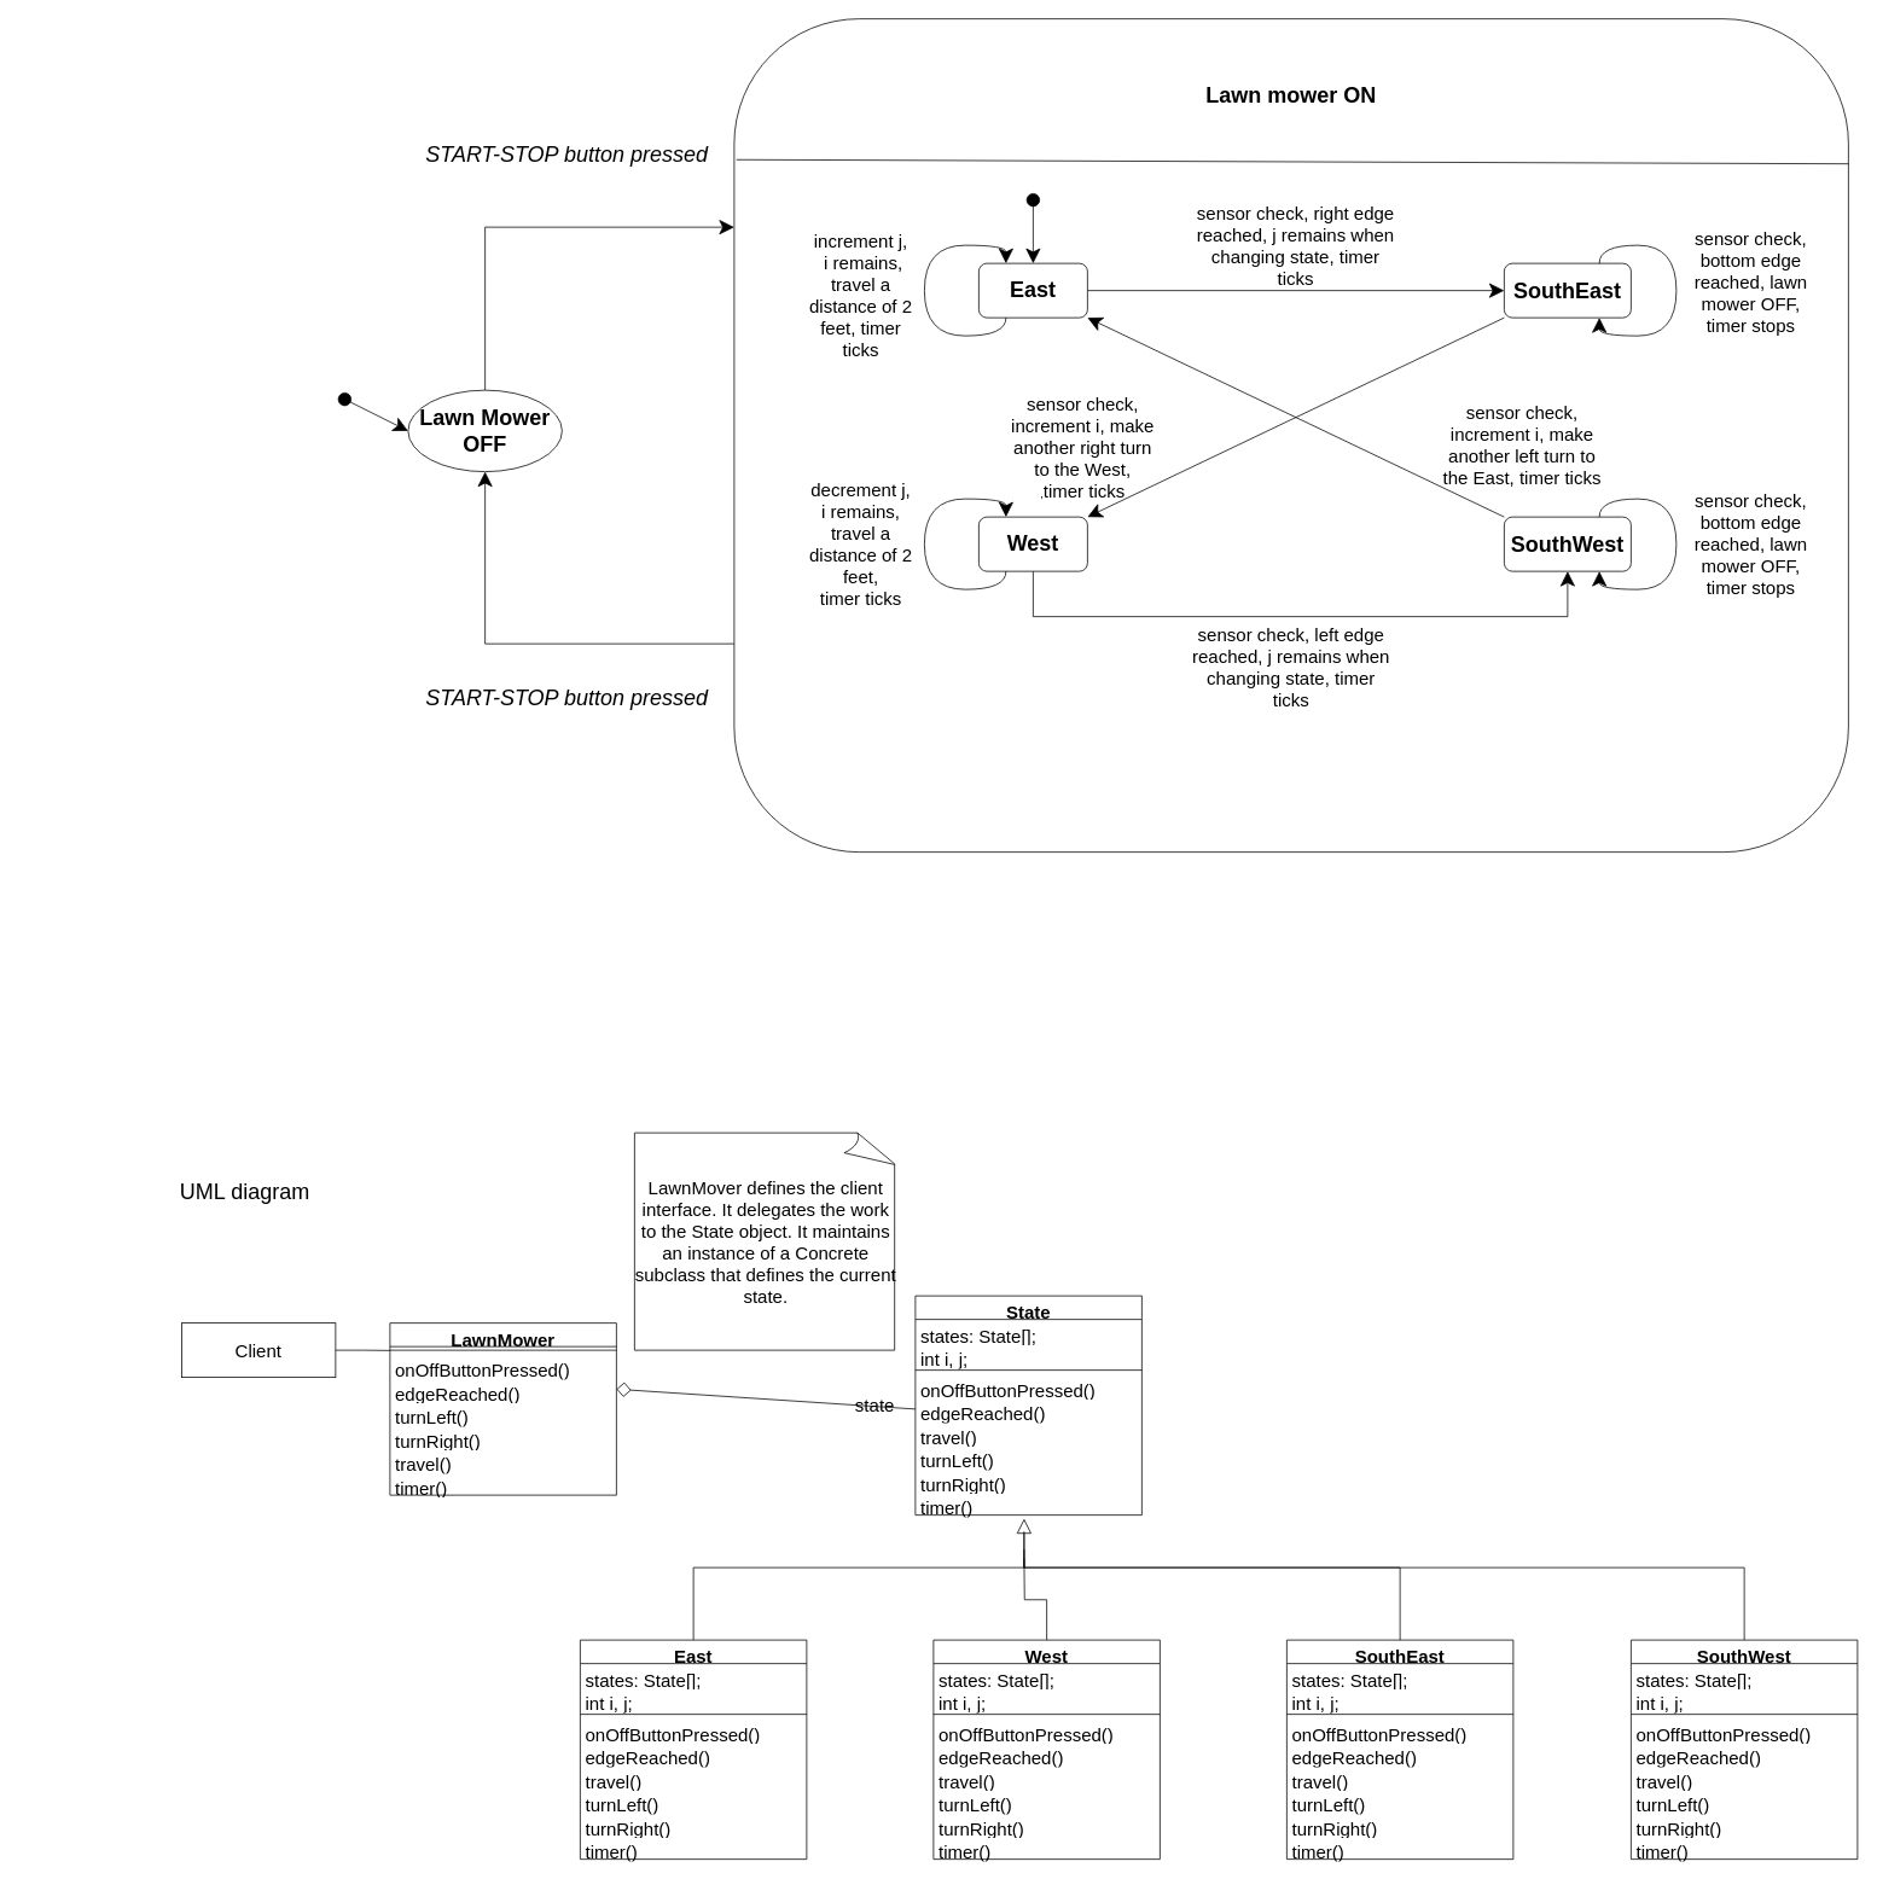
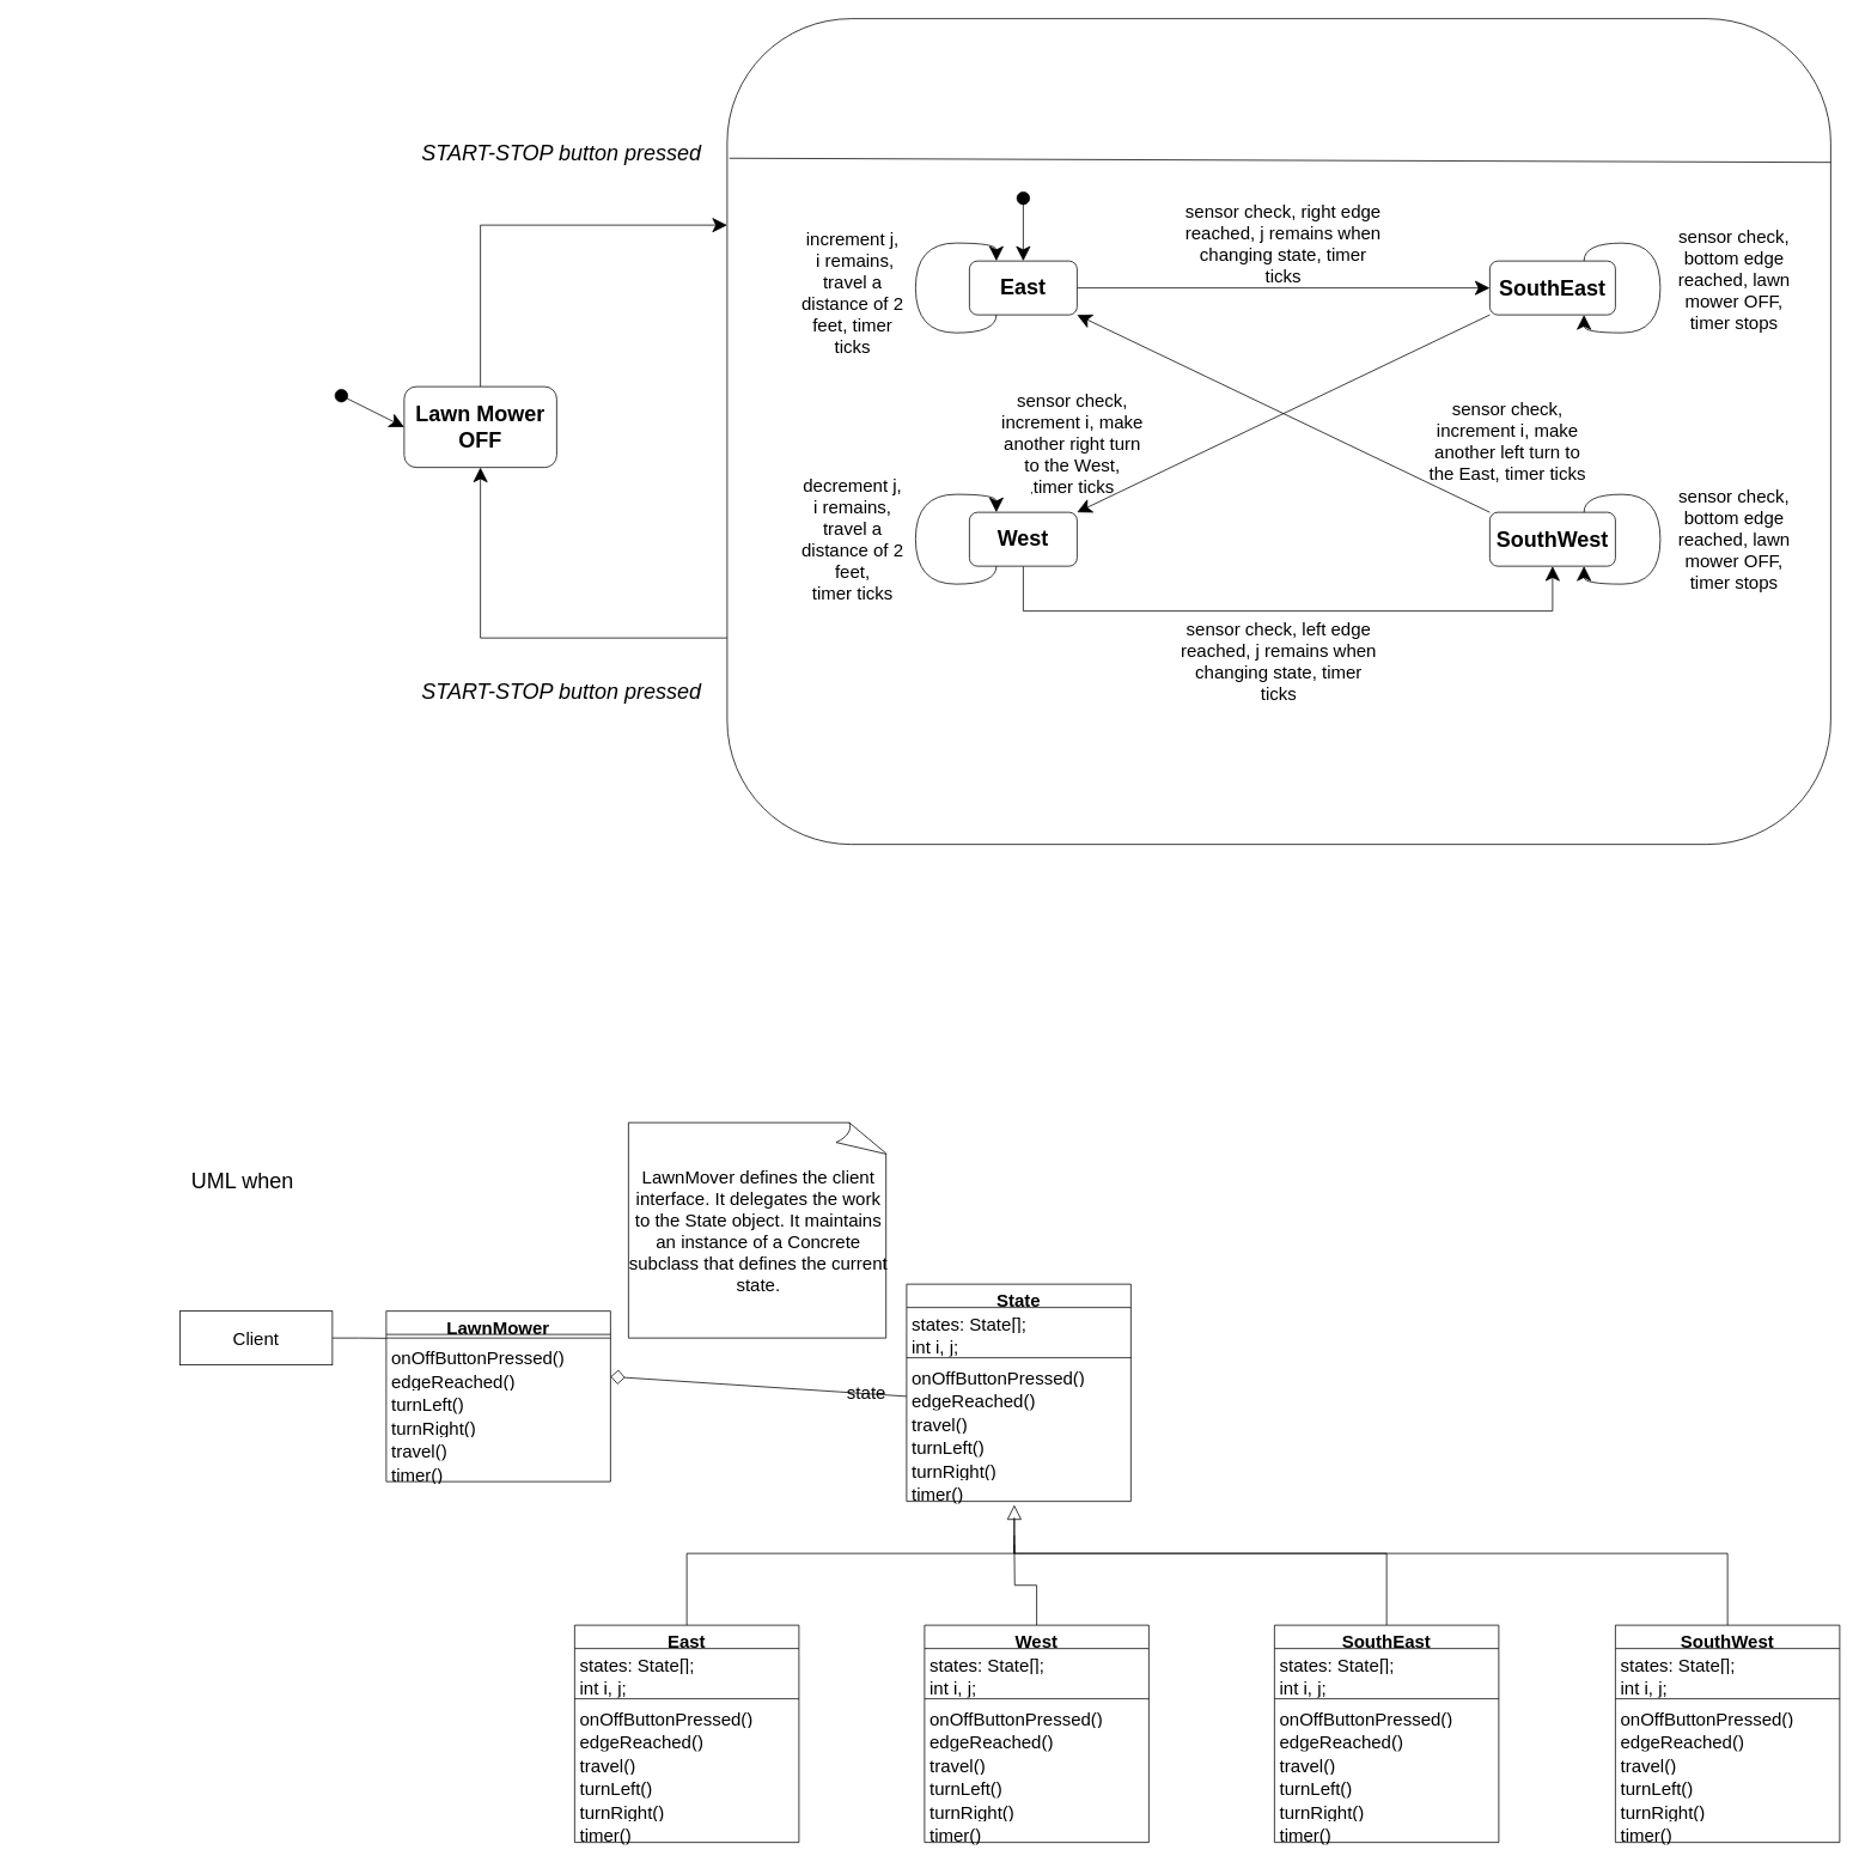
- <mxCell id="4" value="&lt;font style=&quot;font-size: 24px;&quot;&gt;Lawn mower ON&lt;br&gt;&lt;/font&gt;" style="text;html=1;strokeColor=none;fillColor=none;align=center;verticalAlign=middle;whiteSpace=wrap;rounded=0;fontStyle=1" parent="1" vertex="1"><mxGeometry x="1255" width="340" height="30" as="geometry" y="90" /></mxCell>
- <mxCell id="15" value="&lt;font style=&quot;font-size: 24px;&quot;&gt;Lawn Mower OFF&lt;br&gt;&lt;/font&gt;" style="ellipse;whiteSpace=wrap;html=1;fontStyle=1;" parent="1" vertex="1"><mxGeometry x="450" y="430" width="170" height="90" as="geometry" /></mxCell>
+ <mxCell id="15" value="&lt;font style=&quot;font-size: 24px;&quot;&gt;Lawn Mower OFF&lt;br&gt;&lt;/font&gt;" style="rounded=1;whiteSpace=wrap;html=1;fontStyle=1" parent="1" vertex="1"><mxGeometry x="450" y="430" width="170" height="90" as="geometry" /></mxCell>
- <mxCell id="32" value="&lt;font style=&quot;font-size: 24px;&quot;&gt;UML diagram&lt;br&gt;&lt;/font&gt;" style="text;html=1;strokeColor=none;fillColor=none;align=center;verticalAlign=middle;whiteSpace=wrap;rounded=0;" vertex="1" parent="1"><mxGeometry x="20" y="1300" width="500" height="30" as="geometry" /></mxCell>
+ <mxCell id="32" value="&lt;font style=&quot;font-size: 24px;&quot;&gt;UML when&lt;br&gt;&lt;/font&gt;" style="text;html=1;strokeColor=none;fillColor=none;align=center;verticalAlign=middle;whiteSpace=wrap;rounded=0;" vertex="1" parent="1"><mxGeometry x="20" y="1300" width="500" height="30" as="geometry" /></mxCell>
